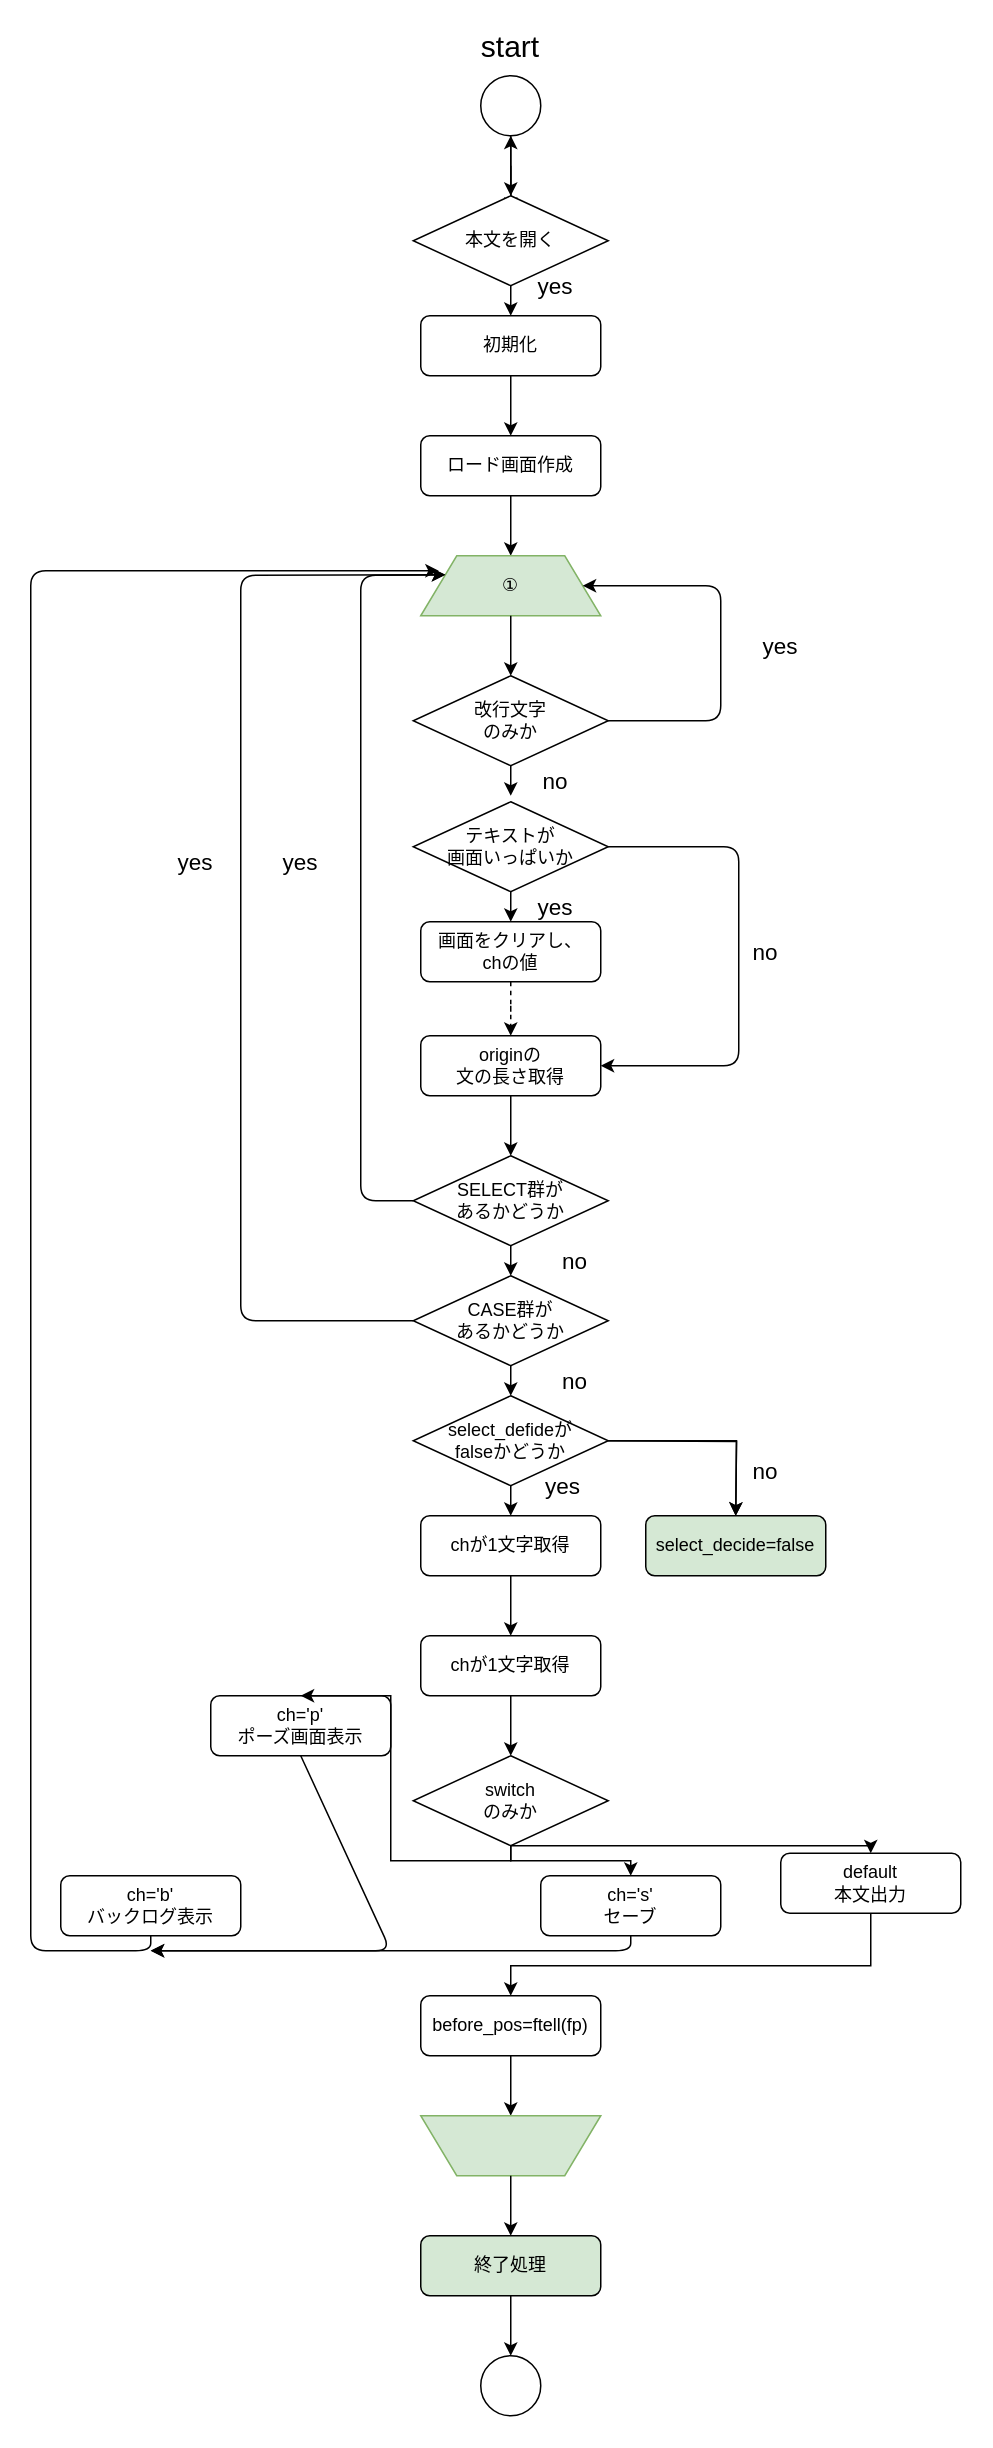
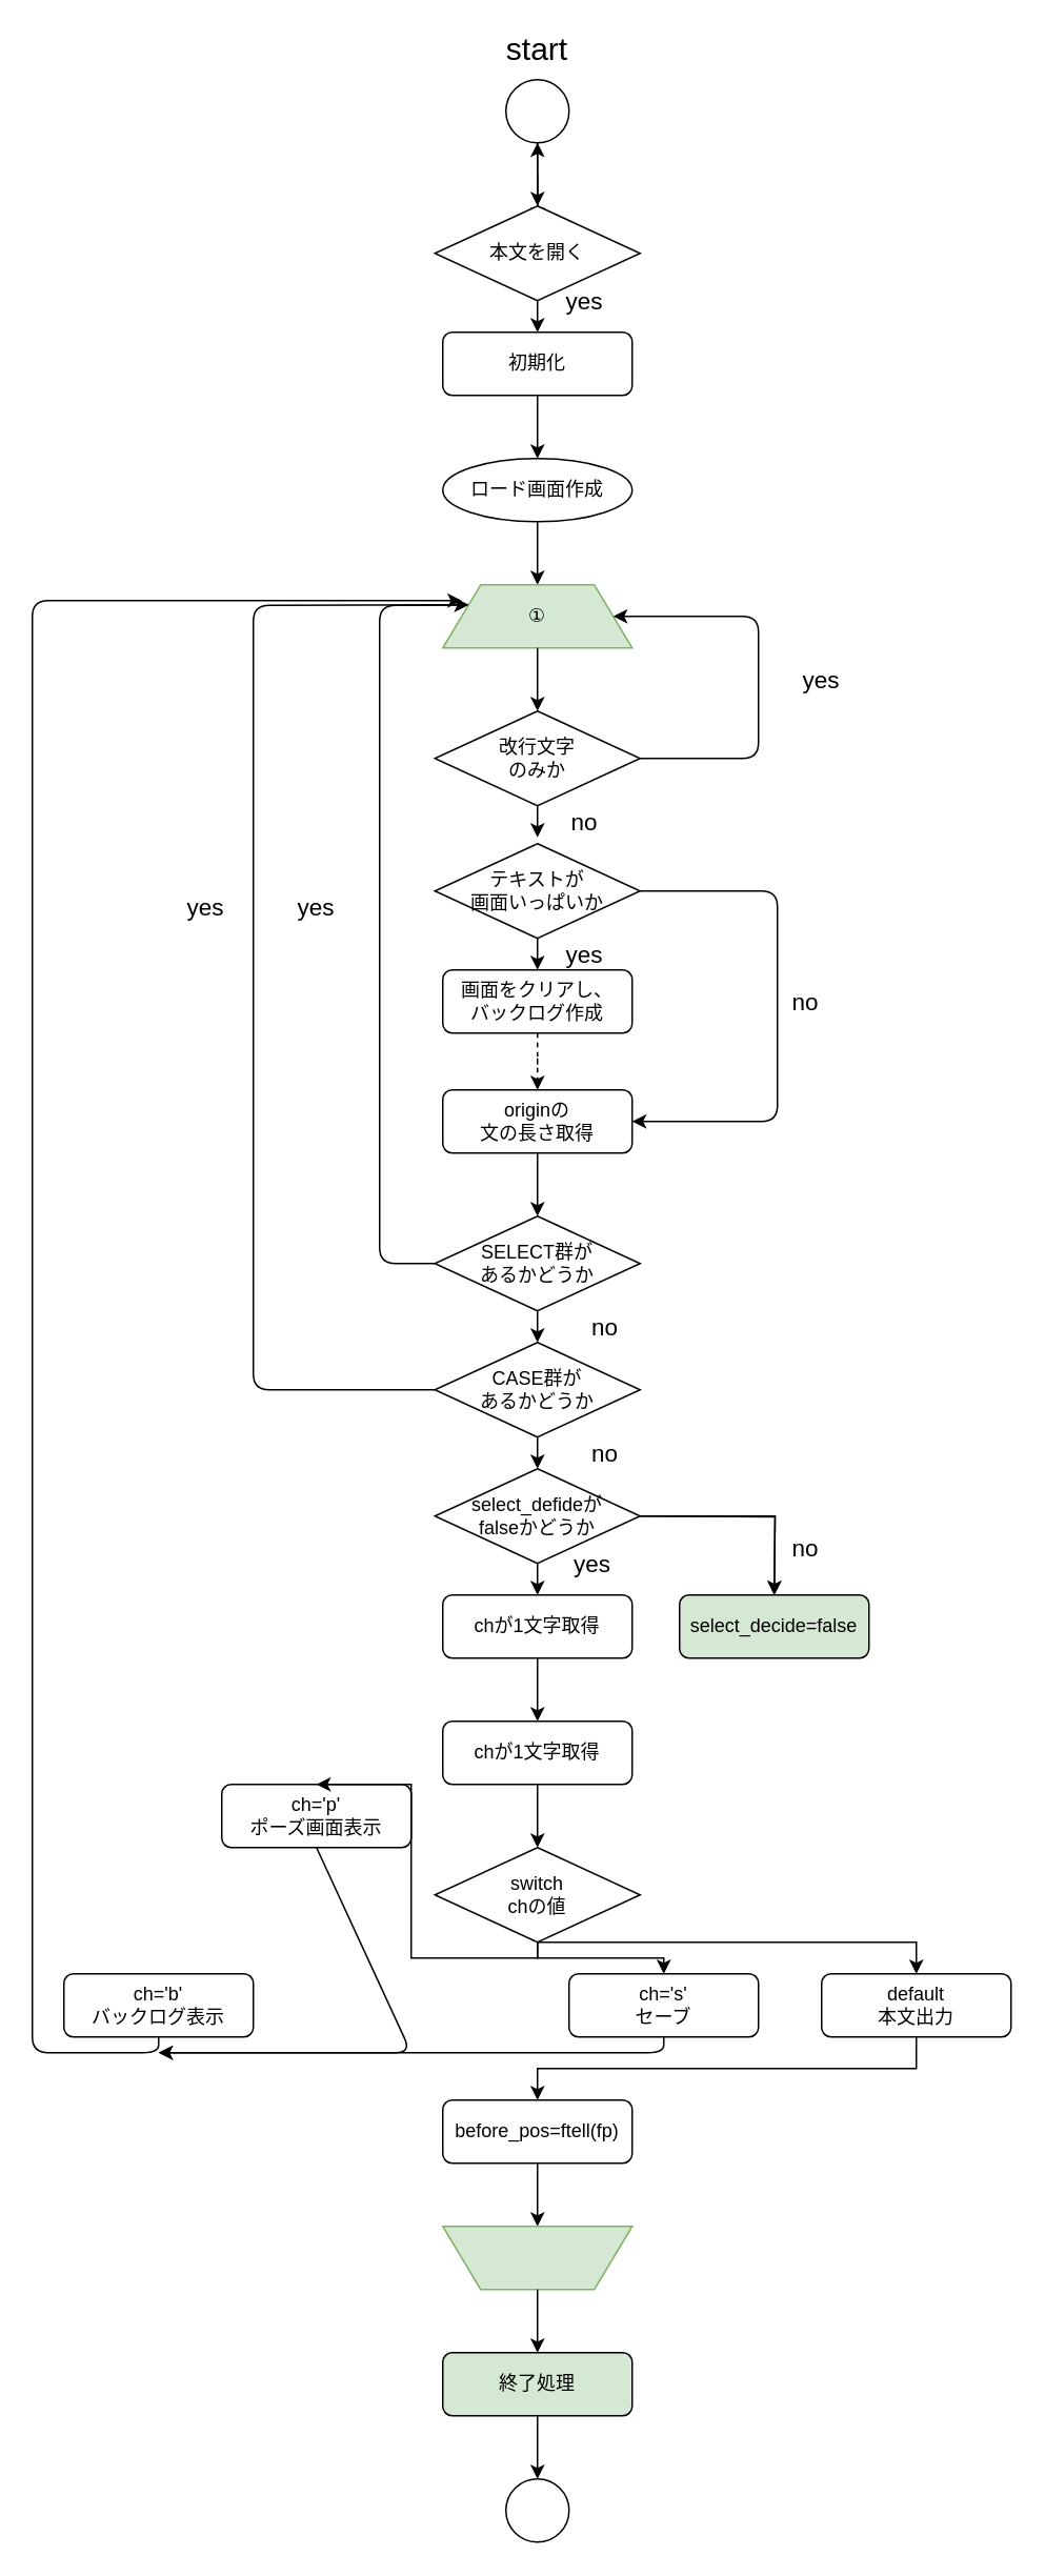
- <mxCell id="11" value="ロード画面作成" style="rounded=1;whiteSpace=wrap;html=1;" vertex="1" parent="1"><mxGeometry x="280" y="290" width="120" height="40" as="geometry" /></mxCell>
+ <mxCell id="11" value="ロード画面作成" style="ellipse;whiteSpace=wrap;html=1;" vertex="1" parent="1"><mxGeometry x="280" y="290" width="120" height="40" as="geometry" /></mxCell>
- <mxCell id="25" value="画面をクリアし、&lt;br&gt;chの値" style="rounded=1;whiteSpace=wrap;html=1;" vertex="1" parent="1"><mxGeometry x="280" y="614" width="120" height="40" as="geometry" /></mxCell>
+ <mxCell id="25" value="画面をクリアし、&lt;br&gt;バックログ作成" style="rounded=1;whiteSpace=wrap;html=1;" vertex="1" parent="1"><mxGeometry x="280" y="614" width="120" height="40" as="geometry" /></mxCell>
- <mxCell id="51" value="switch&lt;br&gt;のみか" style="rhombus;whiteSpace=wrap;html=1;" vertex="1" parent="1"><mxGeometry x="275" y="1170" width="130" height="60" as="geometry" /></mxCell>
+ <mxCell id="51" value="switch&lt;br&gt;chの値" style="rhombus;whiteSpace=wrap;html=1;" vertex="1" parent="1"><mxGeometry x="275" y="1170" width="130" height="60" as="geometry" /></mxCell>
- <mxCell id="56" value="default&lt;br&gt;本文出力" style="rounded=1;whiteSpace=wrap;html=1;" vertex="1" parent="1"><mxGeometry x="520" y="1235" width="120" height="40" as="geometry" /></mxCell>
+ <mxCell id="56" value="default&lt;br&gt;本文出力" style="rounded=1;whiteSpace=wrap;html=1;" vertex="1" parent="1"><mxGeometry x="520" y="1250" width="120" height="40" as="geometry" /></mxCell>
